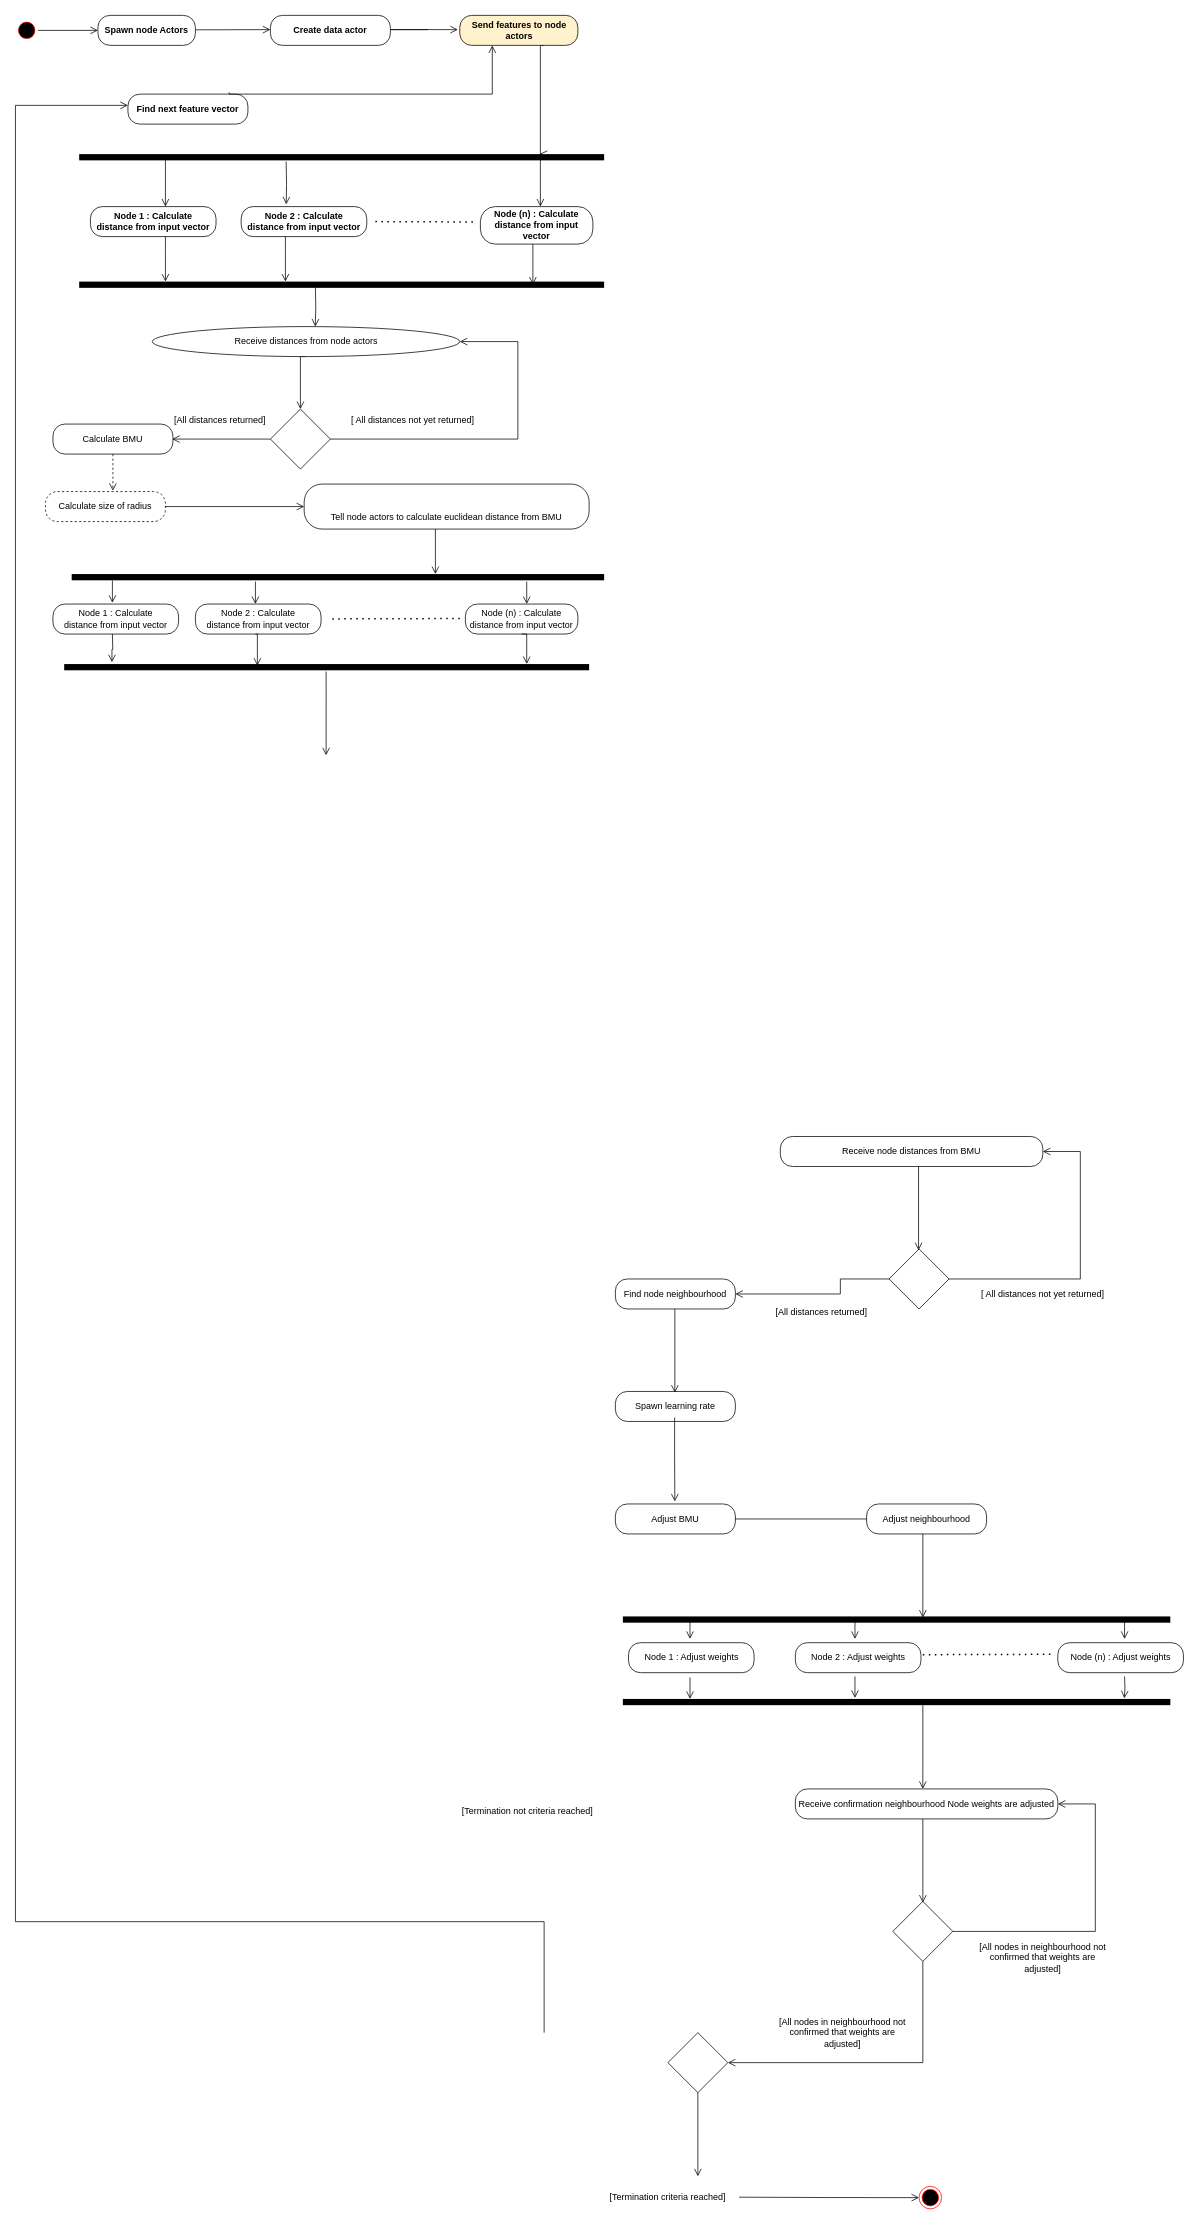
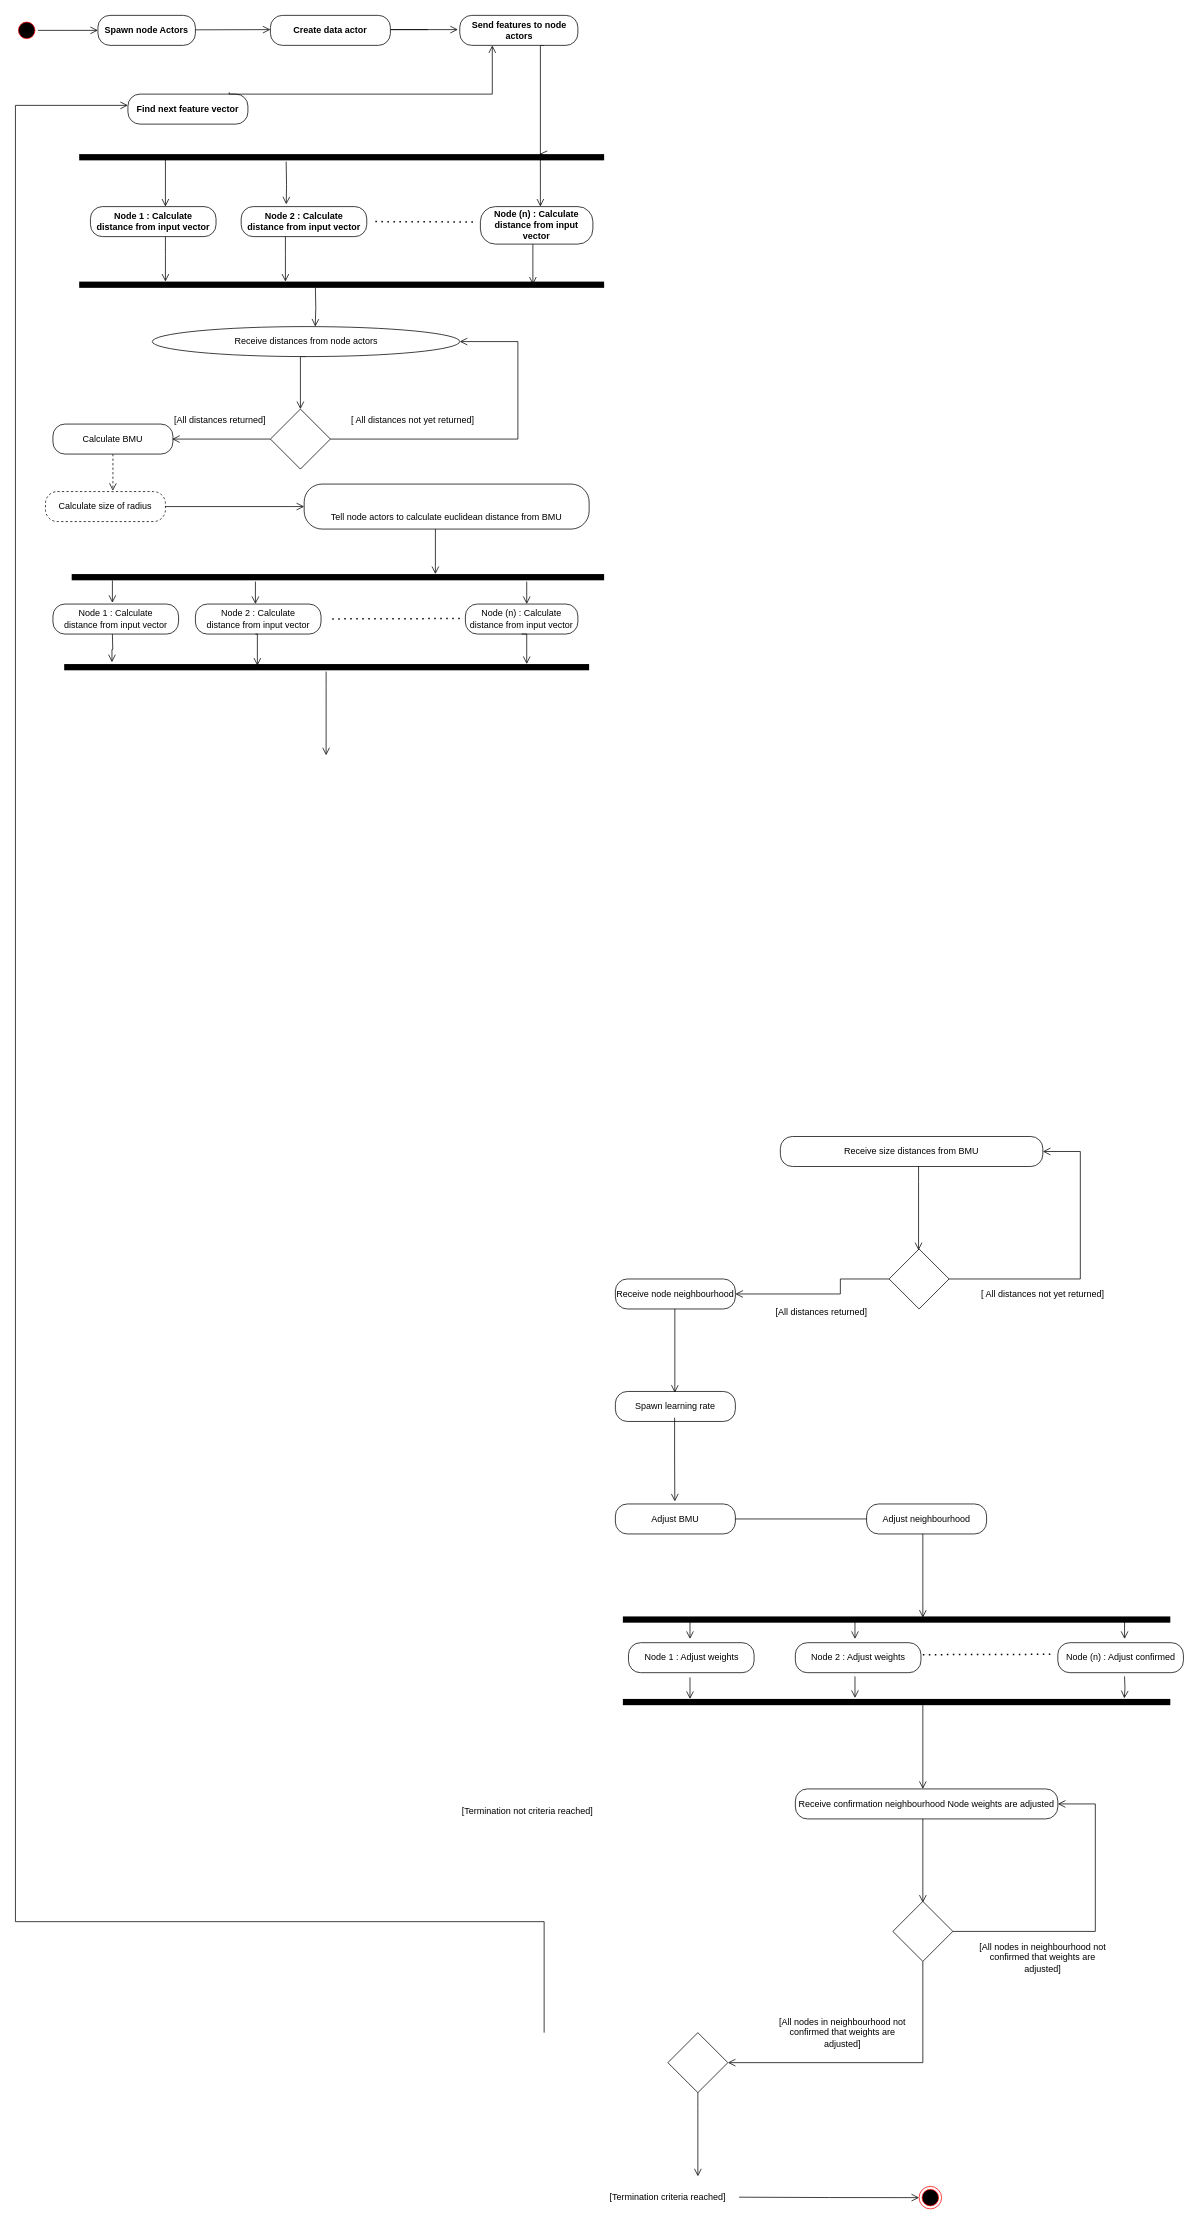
- <mxCell id="69" value="&lt;b&gt;Send features to node actors&lt;/b&gt;" style="rounded=1;whiteSpace=wrap;html=1;arcSize=40;fontColor=#000000;fillColor=#fff2cc;strokeColor=#000000;" vertex="1" parent="1"><mxGeometry x="612.5" y="20" width="157.5" height="40" as="geometry" /></mxCell>
+ <mxCell id="69" value="&lt;b&gt;Send features to node actors&lt;/b&gt;" style="rounded=1;whiteSpace=wrap;html=1;arcSize=40;fontColor=#000000;fillColor=#FFFFFF;strokeColor=#000000;" vertex="1" parent="1"><mxGeometry x="612.5" y="20" width="157.5" height="40" as="geometry" /></mxCell>
- <mxCell id="23" value="Receive node distances from BMU" style="rounded=1;whiteSpace=wrap;html=1;arcSize=40;fontColor=#000000;fillColor=#FFFFFF;strokeColor=#000000;" parent="1" vertex="1"><mxGeometry x="1040" y="1515" width="350" height="40" as="geometry" /></mxCell>
+ <mxCell id="23" value="Receive size distances from BMU" style="rounded=1;whiteSpace=wrap;html=1;arcSize=40;fontColor=#000000;fillColor=#FFFFFF;strokeColor=#000000;" parent="1" vertex="1"><mxGeometry x="1040" y="1515" width="350" height="40" as="geometry" /></mxCell>
- <mxCell id="51" value="Find node neighbourhood" style="rounded=1;whiteSpace=wrap;html=1;arcSize=40;fontColor=#000000;fillColor=#FFFFFF;strokeColor=#000000;" parent="1" vertex="1"><mxGeometry x="820" y="1705" width="160" height="40" as="geometry" /></mxCell>
+ <mxCell id="51" value="Receive node neighbourhood" style="rounded=1;whiteSpace=wrap;html=1;arcSize=40;fontColor=#000000;fillColor=#FFFFFF;strokeColor=#000000;" parent="1" vertex="1"><mxGeometry x="820" y="1705" width="160" height="40" as="geometry" /></mxCell>
- <mxCell id="76" value="&lt;span style=&quot;text-align: left&quot;&gt;Node (n) : Adjust weights&lt;/span&gt;" style="rounded=1;whiteSpace=wrap;html=1;arcSize=40;fontColor=#000000;fillColor=#FFFFFF;strokeColor=#000000;" vertex="1" parent="1"><mxGeometry x="1410" y="2190" width="167.5" height="40" as="geometry" /></mxCell>
+ <mxCell id="76" value="&lt;span style=&quot;text-align: left&quot;&gt;Node (n) : Adjust confirmed&lt;/span&gt;" style="rounded=1;whiteSpace=wrap;html=1;arcSize=40;fontColor=#000000;fillColor=#FFFFFF;strokeColor=#000000;" vertex="1" parent="1"><mxGeometry x="1410" y="2190" width="167.5" height="40" as="geometry" /></mxCell>
